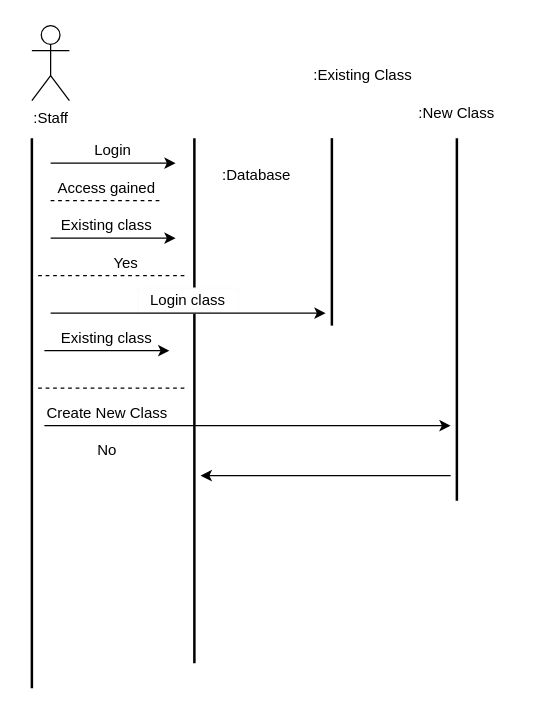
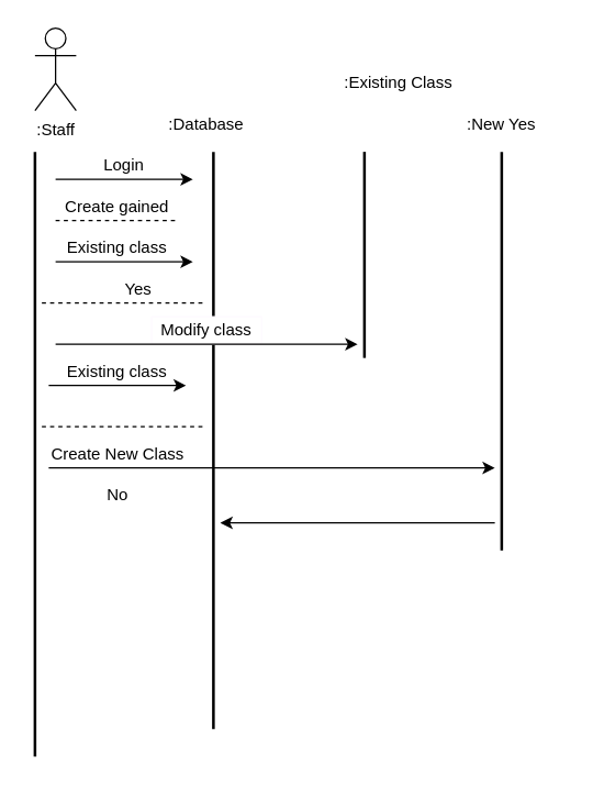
- <mxCell id="25" value=":New Class" style="text;html=1;strokeColor=none;fillColor=none;align=center;verticalAlign=middle;whiteSpace=wrap;rounded=0;" vertex="1" parent="1"><mxGeometry x="320" y="80" width="90" height="20" as="geometry" /></mxCell>
+ <mxCell id="25" value=":New Yes" style="text;html=1;strokeColor=none;fillColor=none;align=center;verticalAlign=middle;whiteSpace=wrap;rounded=0;" vertex="1" parent="1"><mxGeometry x="320" y="80" width="90" height="20" as="geometry" /></mxCell>
- <mxCell id="20" value=":Database" style="text;html=1;strokeColor=none;fillColor=none;align=center;verticalAlign=middle;whiteSpace=wrap;rounded=0;" vertex="1" parent="1"><mxGeometry x="185" y="130" width="40" height="20" as="geometry" /></mxCell>
+ <mxCell id="20" value=":Database" style="text;html=1;strokeColor=none;fillColor=none;align=center;verticalAlign=middle;whiteSpace=wrap;rounded=0;" vertex="1" parent="1"><mxGeometry x="130" y="80" width="40" height="20" as="geometry" /></mxCell>
- <mxCell id="10" value="Access gained" style="text;html=1;strokeColor=none;fillColor=none;align=center;verticalAlign=middle;whiteSpace=wrap;rounded=0;" vertex="1" parent="1"><mxGeometry x="40" y="140" width="90" height="20" as="geometry" /></mxCell>
+ <mxCell id="10" value="Create gained" style="text;html=1;strokeColor=none;fillColor=none;align=center;verticalAlign=middle;whiteSpace=wrap;rounded=0;" vertex="1" parent="1"><mxGeometry x="40" y="140" width="90" height="20" as="geometry" /></mxCell>
- <mxCell id="13" value="Login class" style="text;html=1;strokeColor=#FEFAFF;fillColor=#FFFFFF;align=center;verticalAlign=middle;whiteSpace=wrap;rounded=0;background-color: white;" vertex="1" parent="1"><mxGeometry x="110" y="230" width="80" height="20" as="geometry" /></mxCell>
+ <mxCell id="13" value="Modify class" style="text;html=1;strokeColor=#FEFAFF;fillColor=#FFFFFF;align=center;verticalAlign=middle;whiteSpace=wrap;rounded=0;background-color: white;" vertex="1" parent="1"><mxGeometry x="110" y="230" width="80" height="20" as="geometry" /></mxCell>
